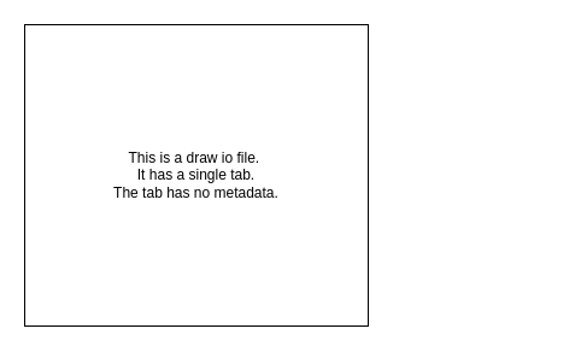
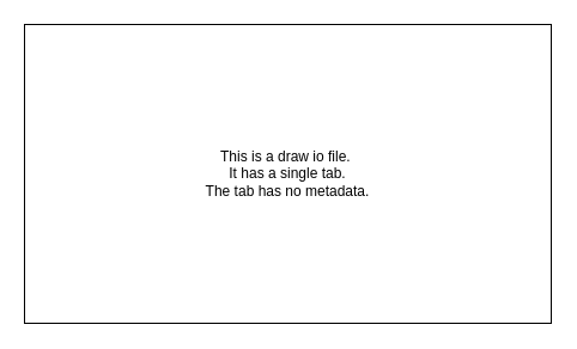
- <mxCell id="2" value="This is a draw io file.&amp;nbsp;&lt;br&gt;It has a single tab.&lt;br&gt;The tab has no metadata." style="rounded=0;whiteSpace=wrap;html=1;" parent="1" vertex="1"><mxGeometry x="20" y="20" width="285" height="250" as="geometry" /></mxCell>
+ <mxCell id="2" value="This is a draw io file.&amp;nbsp;&lt;br&gt;It has a single tab.&lt;br&gt;The tab has no metadata." style="rounded=0;whiteSpace=wrap;html=1;" parent="1" vertex="1"><mxGeometry x="20" y="20" width="440" height="250" as="geometry" /></mxCell>
